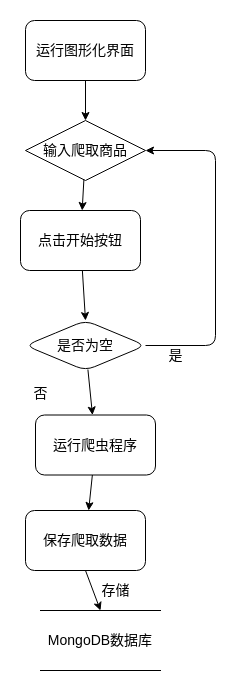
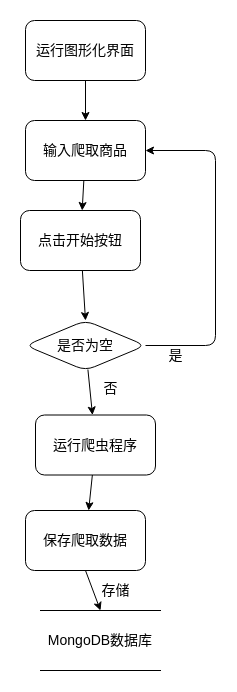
- <mxCell id="5" value="输入爬取商品" style="rhombus;whiteSpace=wrap;html=1;fontSize=14;strokeWidth=1;labelBackgroundColor=none;endArrow=classic;strokeColor=#000000;fillColor=none;fontColor=#000000;" parent="1" vertex="1"><mxGeometry x="25" y="120" width="120" height="60" as="geometry" /></mxCell>
+ <mxCell id="5" value="输入爬取商品" style="whiteSpace=wrap;html=1;rounded=1;fontSize=14;strokeWidth=1;labelBackgroundColor=none;endArrow=classic;strokeColor=#000000;fillColor=none;fontColor=#000000;" parent="1" vertex="1"><mxGeometry x="25" y="120" width="120" height="60" as="geometry" /></mxCell>
- <mxCell id="18" value="否" style="text;html=1;align=center;verticalAlign=middle;resizable=0;points=[];autosize=1;strokeColor=none;fillColor=none;fontSize=14;labelBackgroundColor=none;endArrow=classic;rounded=1;fontColor=#000000;strokeWidth=1;" parent="1" vertex="1"><mxGeometry x="28" y="382" width="24" height="21" as="geometry" /></mxCell>
+ <mxCell id="18" value="否" style="text;html=1;align=center;verticalAlign=middle;resizable=0;points=[];autosize=1;strokeColor=none;fillColor=none;fontSize=14;labelBackgroundColor=none;endArrow=classic;rounded=1;fontColor=#000000;strokeWidth=1;" parent="1" vertex="1"><mxGeometry x="98" y="377" width="24" height="21" as="geometry" /></mxCell>
